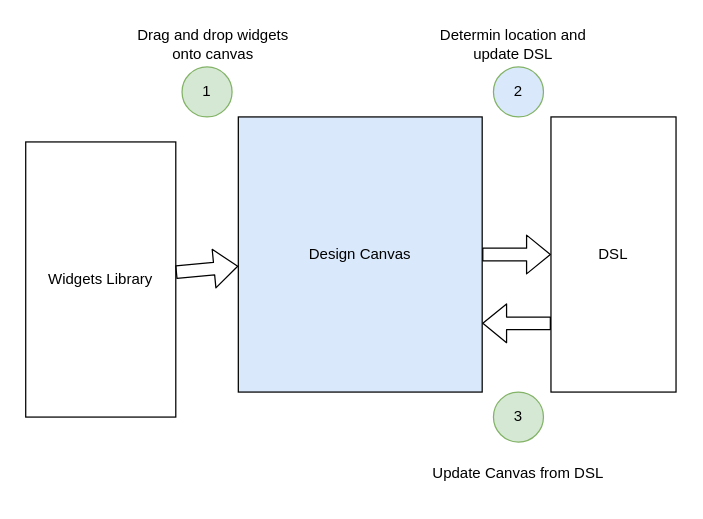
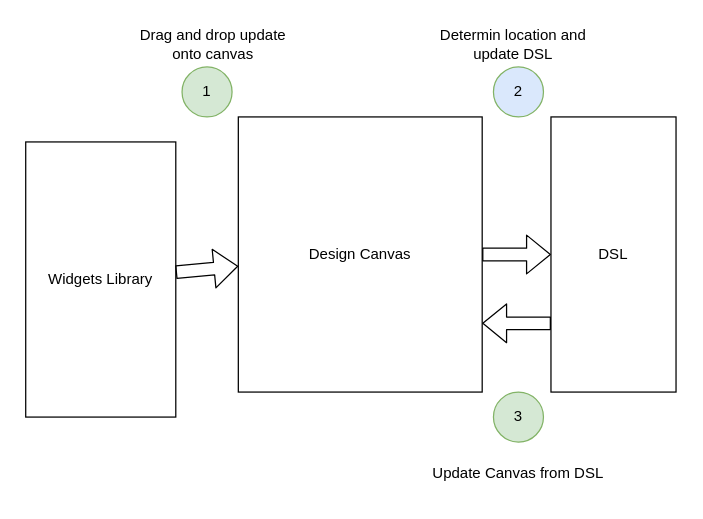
- <mxCell id="11" value="Drag and drop widgets onto canvas" style="text;html=1;align=center;verticalAlign=middle;whiteSpace=wrap;rounded=0;" vertex="1" parent="1"><mxGeometry x="100" y="20" width="140" height="30" as="geometry" /></mxCell>
+ <mxCell id="11" value="Drag and drop update onto canvas" style="text;html=1;align=center;verticalAlign=middle;whiteSpace=wrap;rounded=0;" vertex="1" parent="1"><mxGeometry x="100" y="20" width="140" height="30" as="geometry" /></mxCell>
- <mxCell id="2" value="Design Canvas" style="rounded=0;whiteSpace=wrap;html=1;fillColor=#dae8fc;" vertex="1" parent="1"><mxGeometry x="190" y="93" width="195" height="220" as="geometry" /></mxCell>
+ <mxCell id="2" value="Design Canvas" style="rounded=0;whiteSpace=wrap;html=1;" vertex="1" parent="1"><mxGeometry x="190" y="93" width="195" height="220" as="geometry" /></mxCell>
